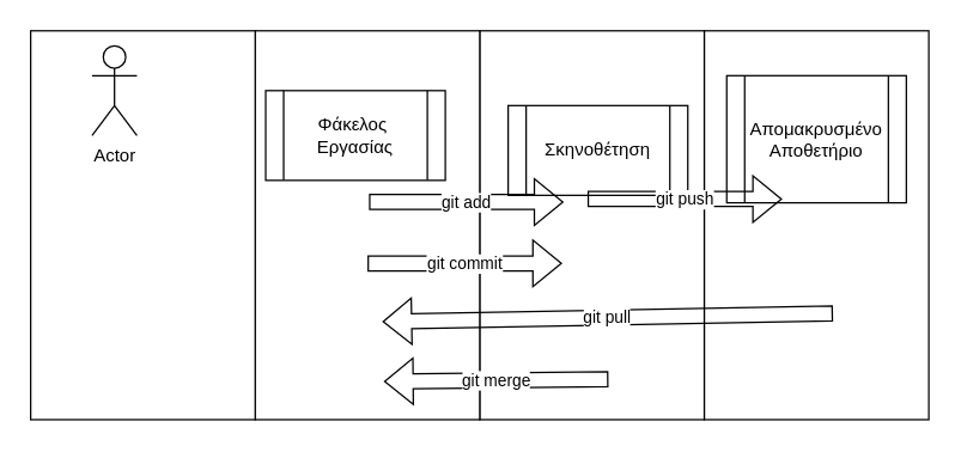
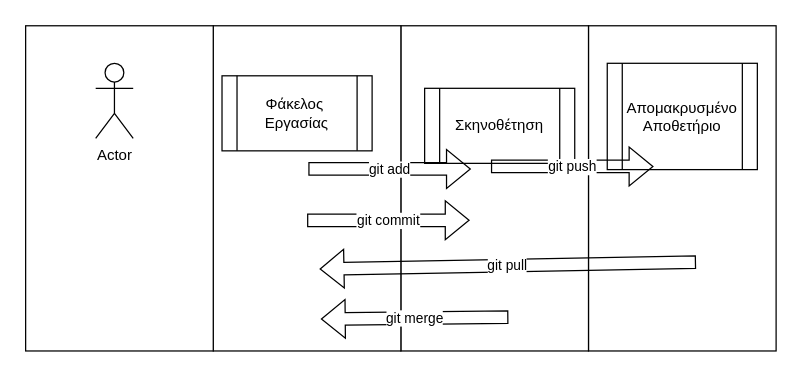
- <mxCell id="6" value="Actor" style="shape=umlActor;verticalLabelPosition=bottom;verticalAlign=top;html=1;outlineConnect=0;" parent="1" vertex="1"><mxGeometry x="61" y="30" width="30" height="60" as="geometry" /></mxCell>
+ <mxCell id="6" value="Actor" style="shape=umlActor;verticalLabelPosition=bottom;verticalAlign=top;html=1;outlineConnect=0;" parent="1" vertex="1"><mxGeometry x="76" y="50" width="30" height="60" as="geometry" /></mxCell>
